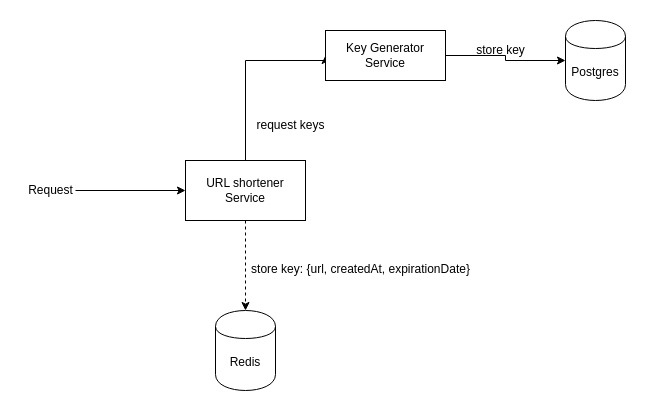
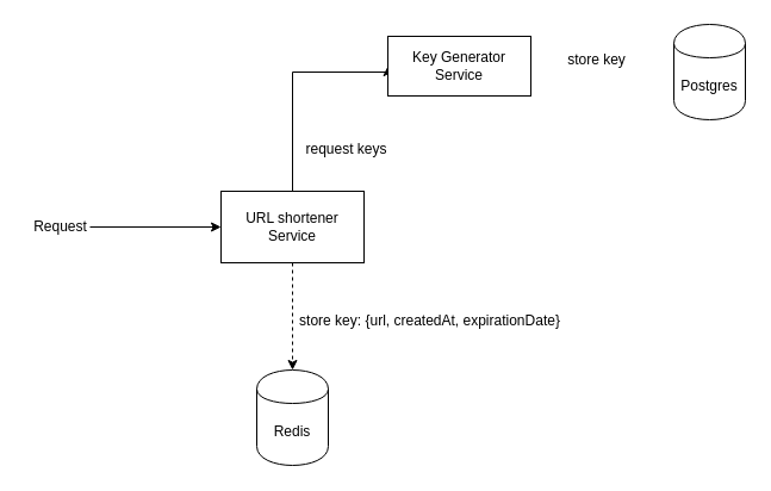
- <mxCell id="9" style="edgeStyle=orthogonalEdgeStyle;rounded=0;orthogonalLoop=1;jettySize=auto;html=1;entryX=0;entryY=0.5;entryDx=0;entryDy=0;" parent="1" source="10" target="12" edge="1"><mxGeometry relative="1" as="geometry" /></mxCell>
